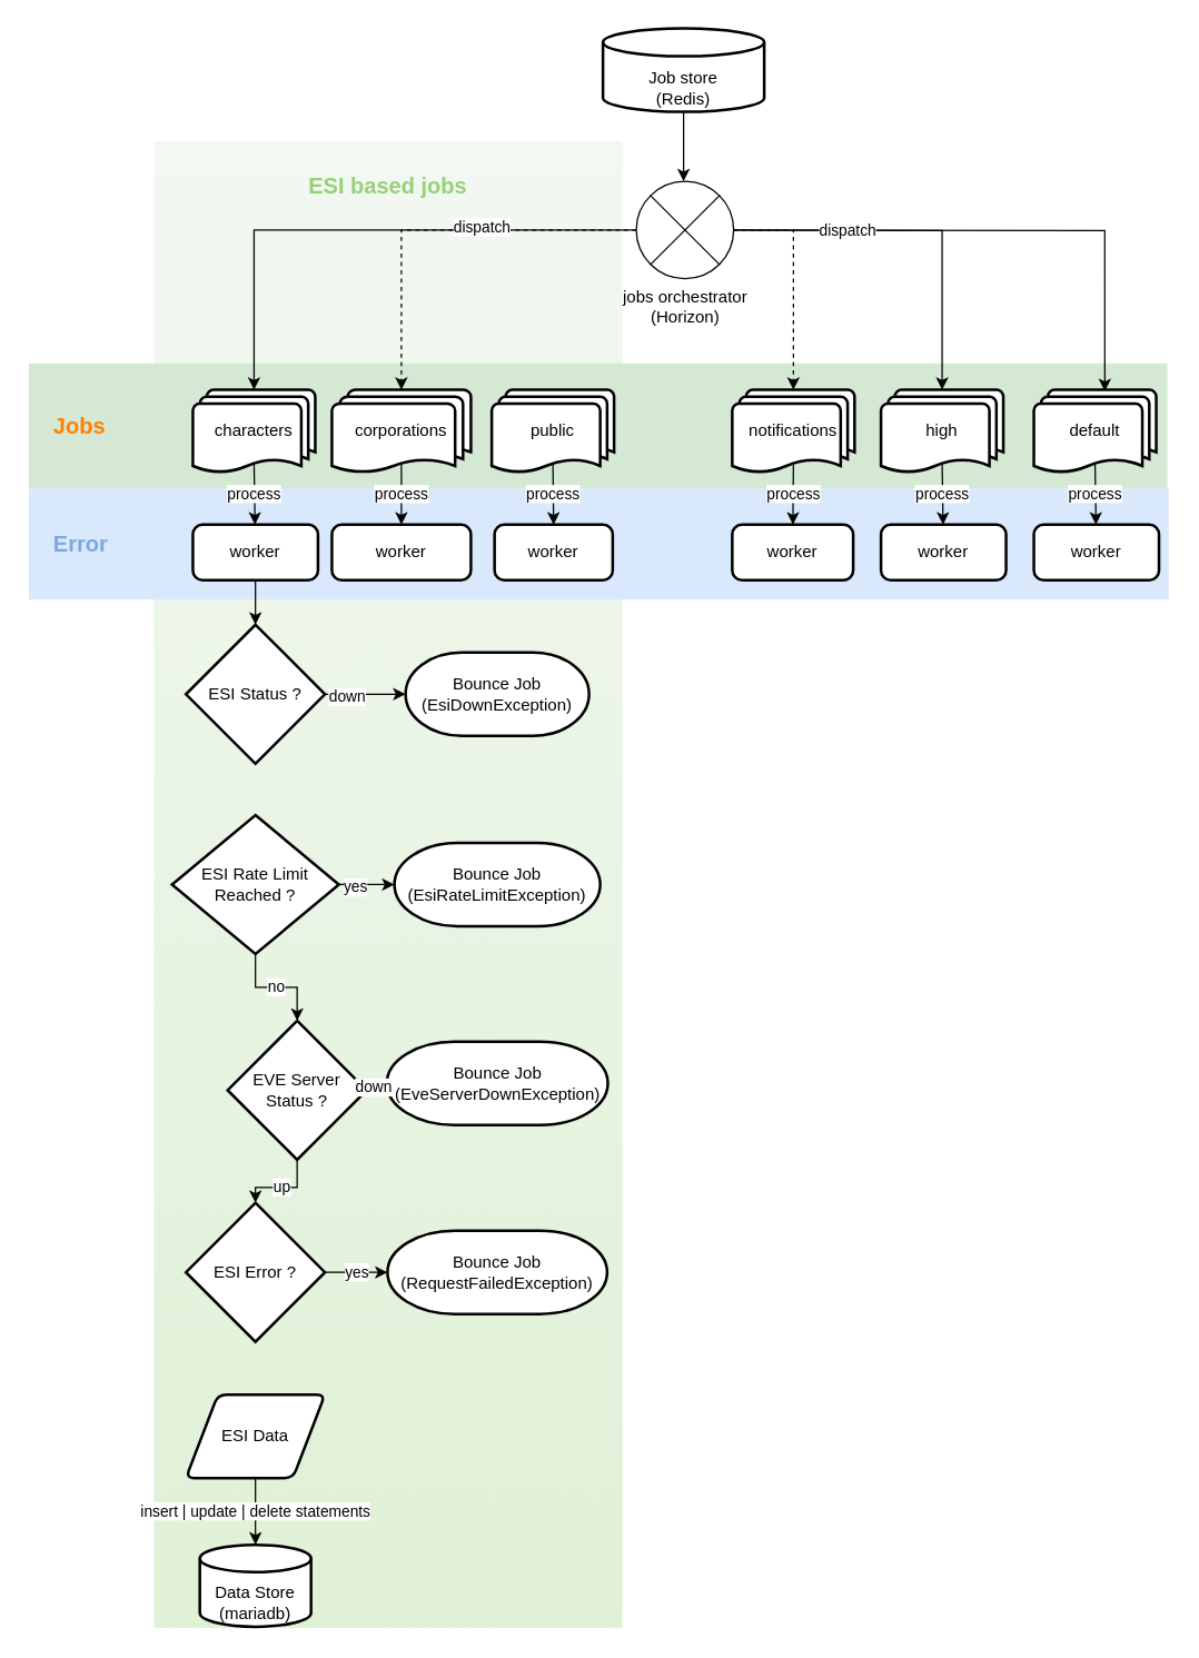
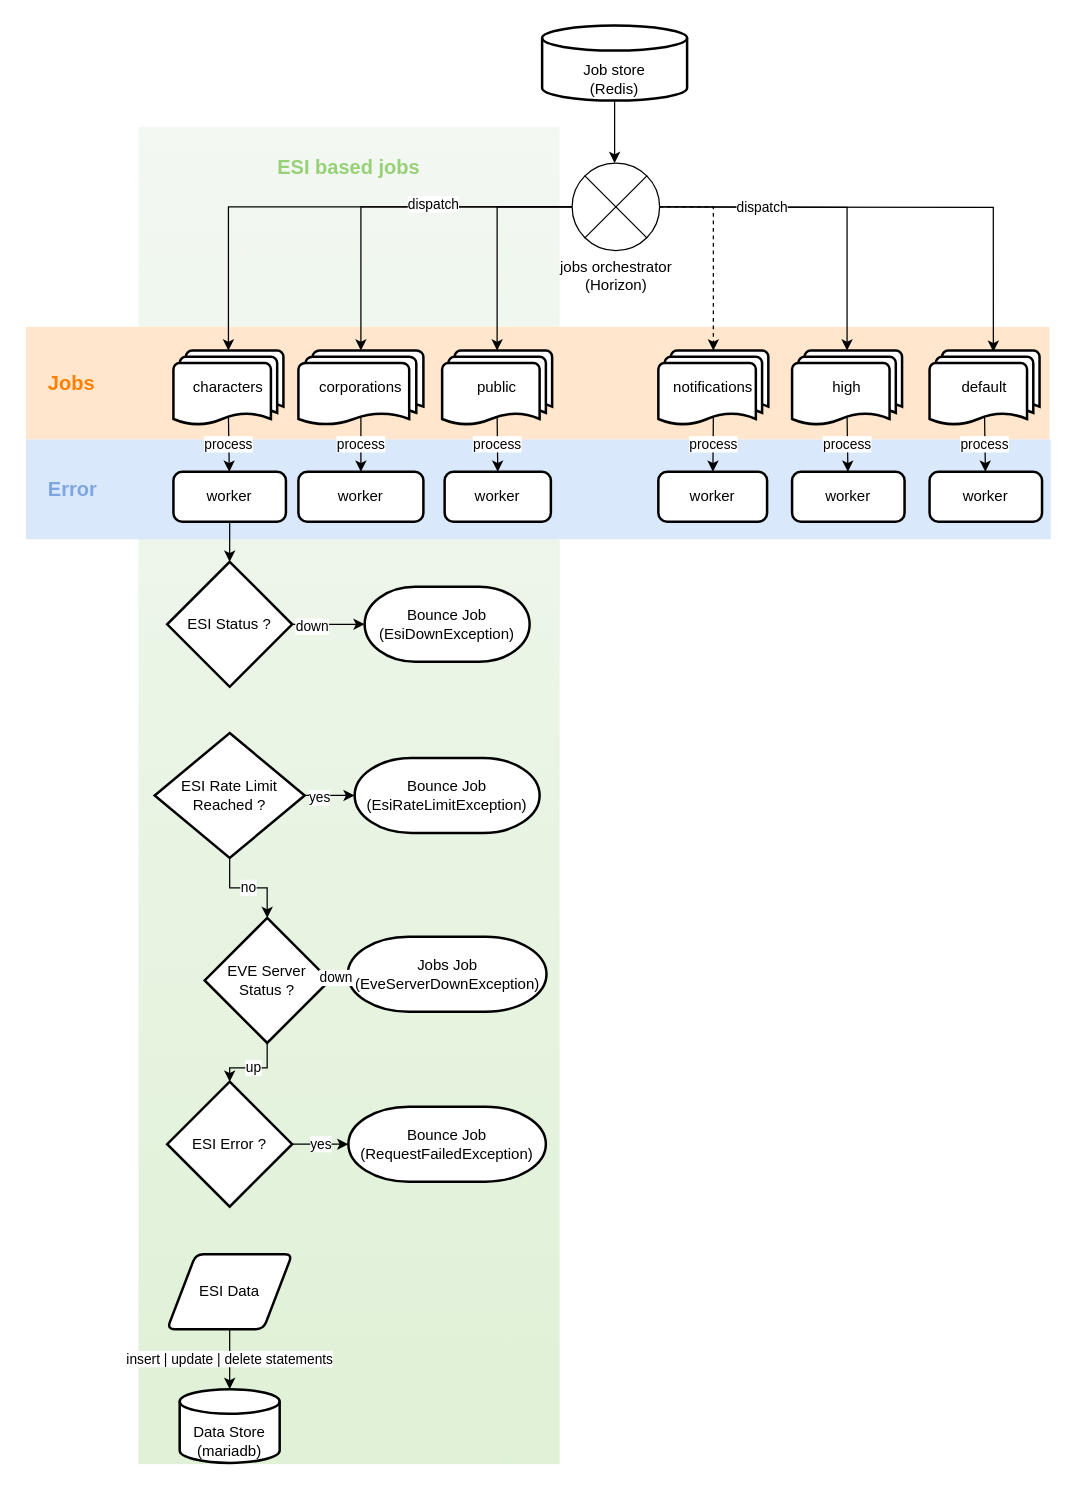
- <mxCell id="11" value="" style="edgeStyle=orthogonalEdgeStyle;rounded=0;orthogonalLoop=1;jettySize=auto;html=1;entryX=0.5;entryY=0;entryDx=0;entryDy=0;entryPerimeter=0;dashed=1;" edge="1" parent="1" source="15" target="17"><mxGeometry relative="1" as="geometry" /></mxCell>
+ <mxCell id="11" value="" style="edgeStyle=orthogonalEdgeStyle;rounded=0;orthogonalLoop=1;jettySize=auto;html=1;entryX=0.5;entryY=0;entryDx=0;entryDy=0;entryPerimeter=0;" edge="1" parent="1" source="15" target="17"><mxGeometry relative="1" as="geometry" /></mxCell>
+ <mxCell id="14" value="" style="edgeStyle=orthogonalEdgeStyle;rounded=0;orthogonalLoop=1;jettySize=auto;html=1;" edge="1" parent="1" source="15" target="20"><mxGeometry relative="1" as="geometry" /></mxCell>
- <mxCell id="4" value="Jobs" style="rounded=0;whiteSpace=wrap;html=1;labelBackgroundColor=none;fillColor=#d5e8d4;strokeColor=none;align=left;fontStyle=1;fontSize=16;fontColor=#FF8000;spacingLeft=16;" vertex="1" parent="1"><mxGeometry y="261" width="819" height="90" as="geometry" x="20" /></mxCell>
+ <mxCell id="4" value="Jobs" style="rounded=0;whiteSpace=wrap;html=1;labelBackgroundColor=none;fillColor=#ffe6cc;strokeColor=none;align=left;fontStyle=1;fontSize=16;fontColor=#FF8000;spacingLeft=16;" vertex="1" parent="1"><mxGeometry y="261" width="819" height="90" as="geometry" x="20" /></mxCell>
- <mxCell id="36" value="&lt;div&gt;Bounce Job&lt;/div&gt;&lt;div&gt;(EveServerDownException)&lt;br&gt;&lt;/div&gt;" style="strokeWidth=2;html=1;shape=mxgraph.flowchart.terminator;whiteSpace=wrap;" vertex="1" parent="1"><mxGeometry x="277.5" y="749" width="159" height="60" as="geometry" /></mxCell>
+ <mxCell id="36" value="&lt;div&gt;Jobs Job&lt;/div&gt;&lt;div&gt;(EveServerDownException)&lt;br&gt;&lt;/div&gt;" style="strokeWidth=2;html=1;shape=mxgraph.flowchart.terminator;whiteSpace=wrap;" vertex="1" parent="1"><mxGeometry x="277.5" y="749" width="159" height="60" as="geometry" /></mxCell>
